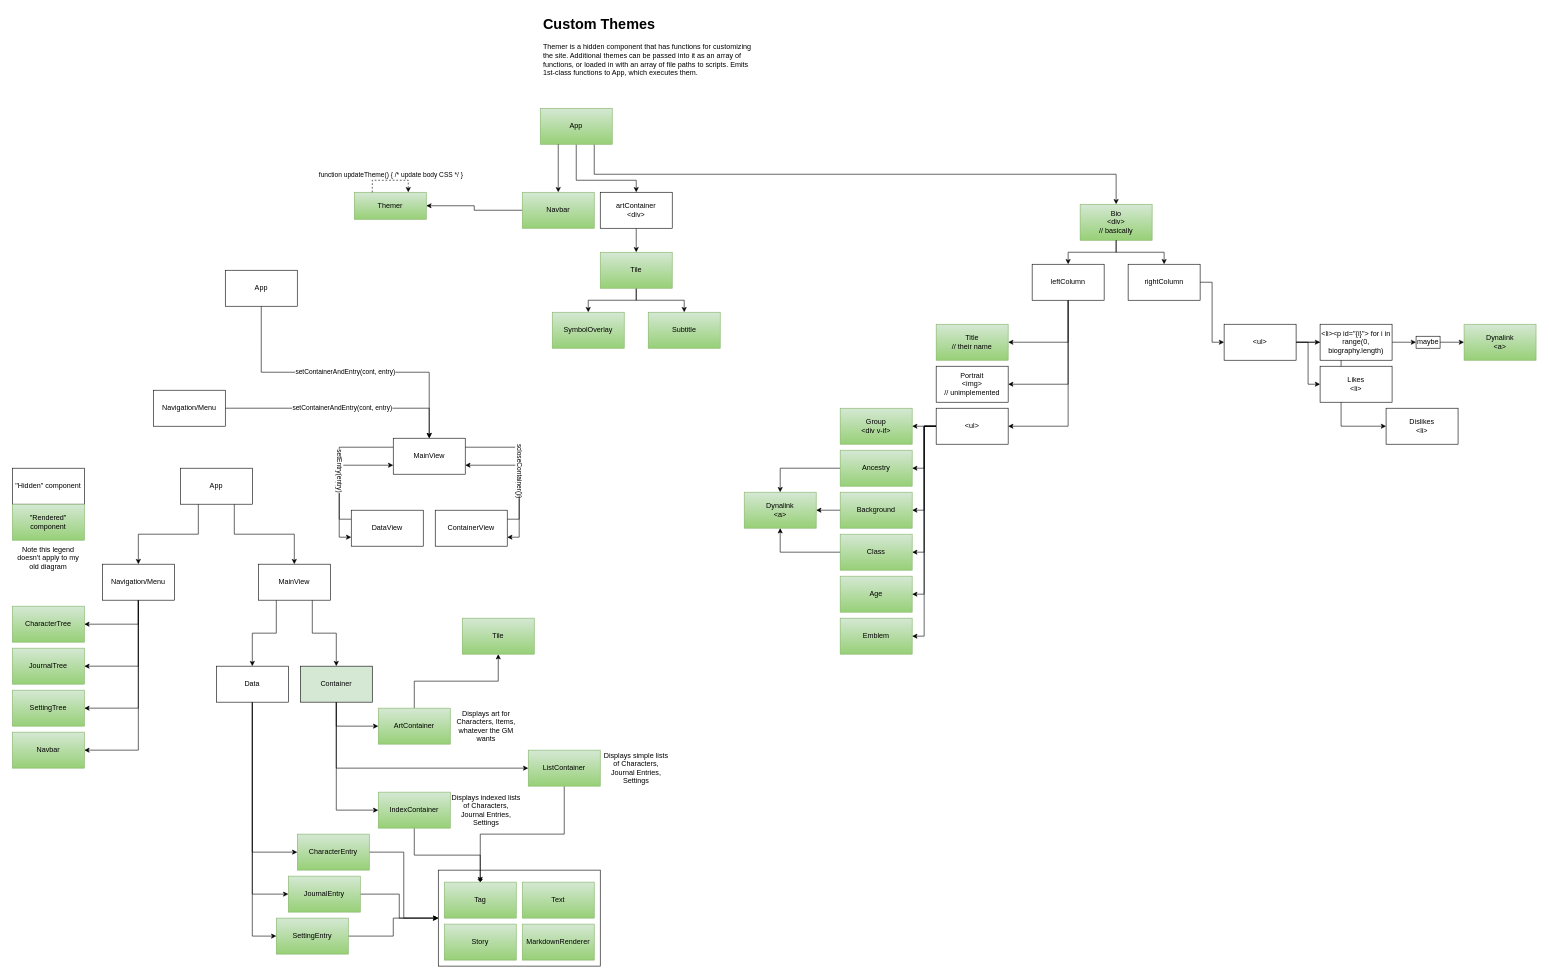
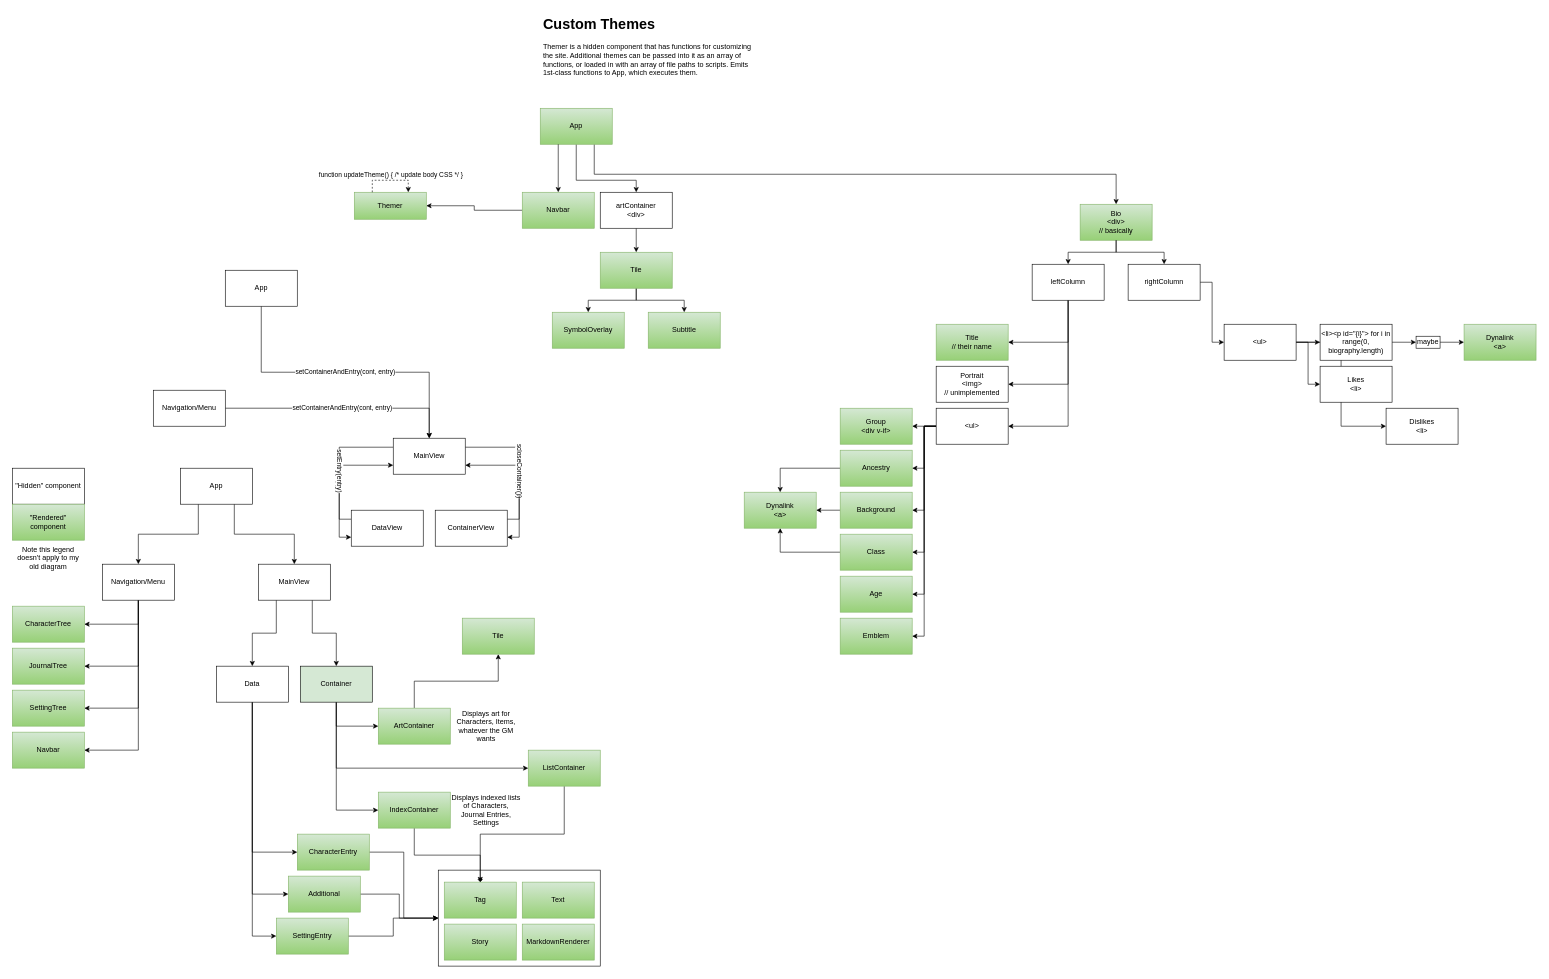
- <mxCell id="92" value="Displays simple lists of Characters, Journal Entries, Settings" style="text;html=1;align=center;verticalAlign=middle;whiteSpace=wrap;rounded=0;" parent="1" vertex="1"><mxGeometry x="1000" y="1250" width="120" height="60" as="geometry" /></mxCell>
- <mxCell id="82" value="JournalEntry" style="rounded=0;whiteSpace=wrap;html=1;fillColor=#d5e8d4;strokeColor=#82b366;gradientColor=#97d077;fontColor=#000000;" parent="1" vertex="1"><mxGeometry x="480" y="1460" width="120" height="60" as="geometry" /></mxCell>
+ <mxCell id="82" value="Additional" style="rounded=0;whiteSpace=wrap;html=1;fillColor=#d5e8d4;strokeColor=#82b366;gradientColor=#97d077;fontColor=#000000;" parent="1" vertex="1"><mxGeometry x="480" y="1460" width="120" height="60" as="geometry" /></mxCell>
